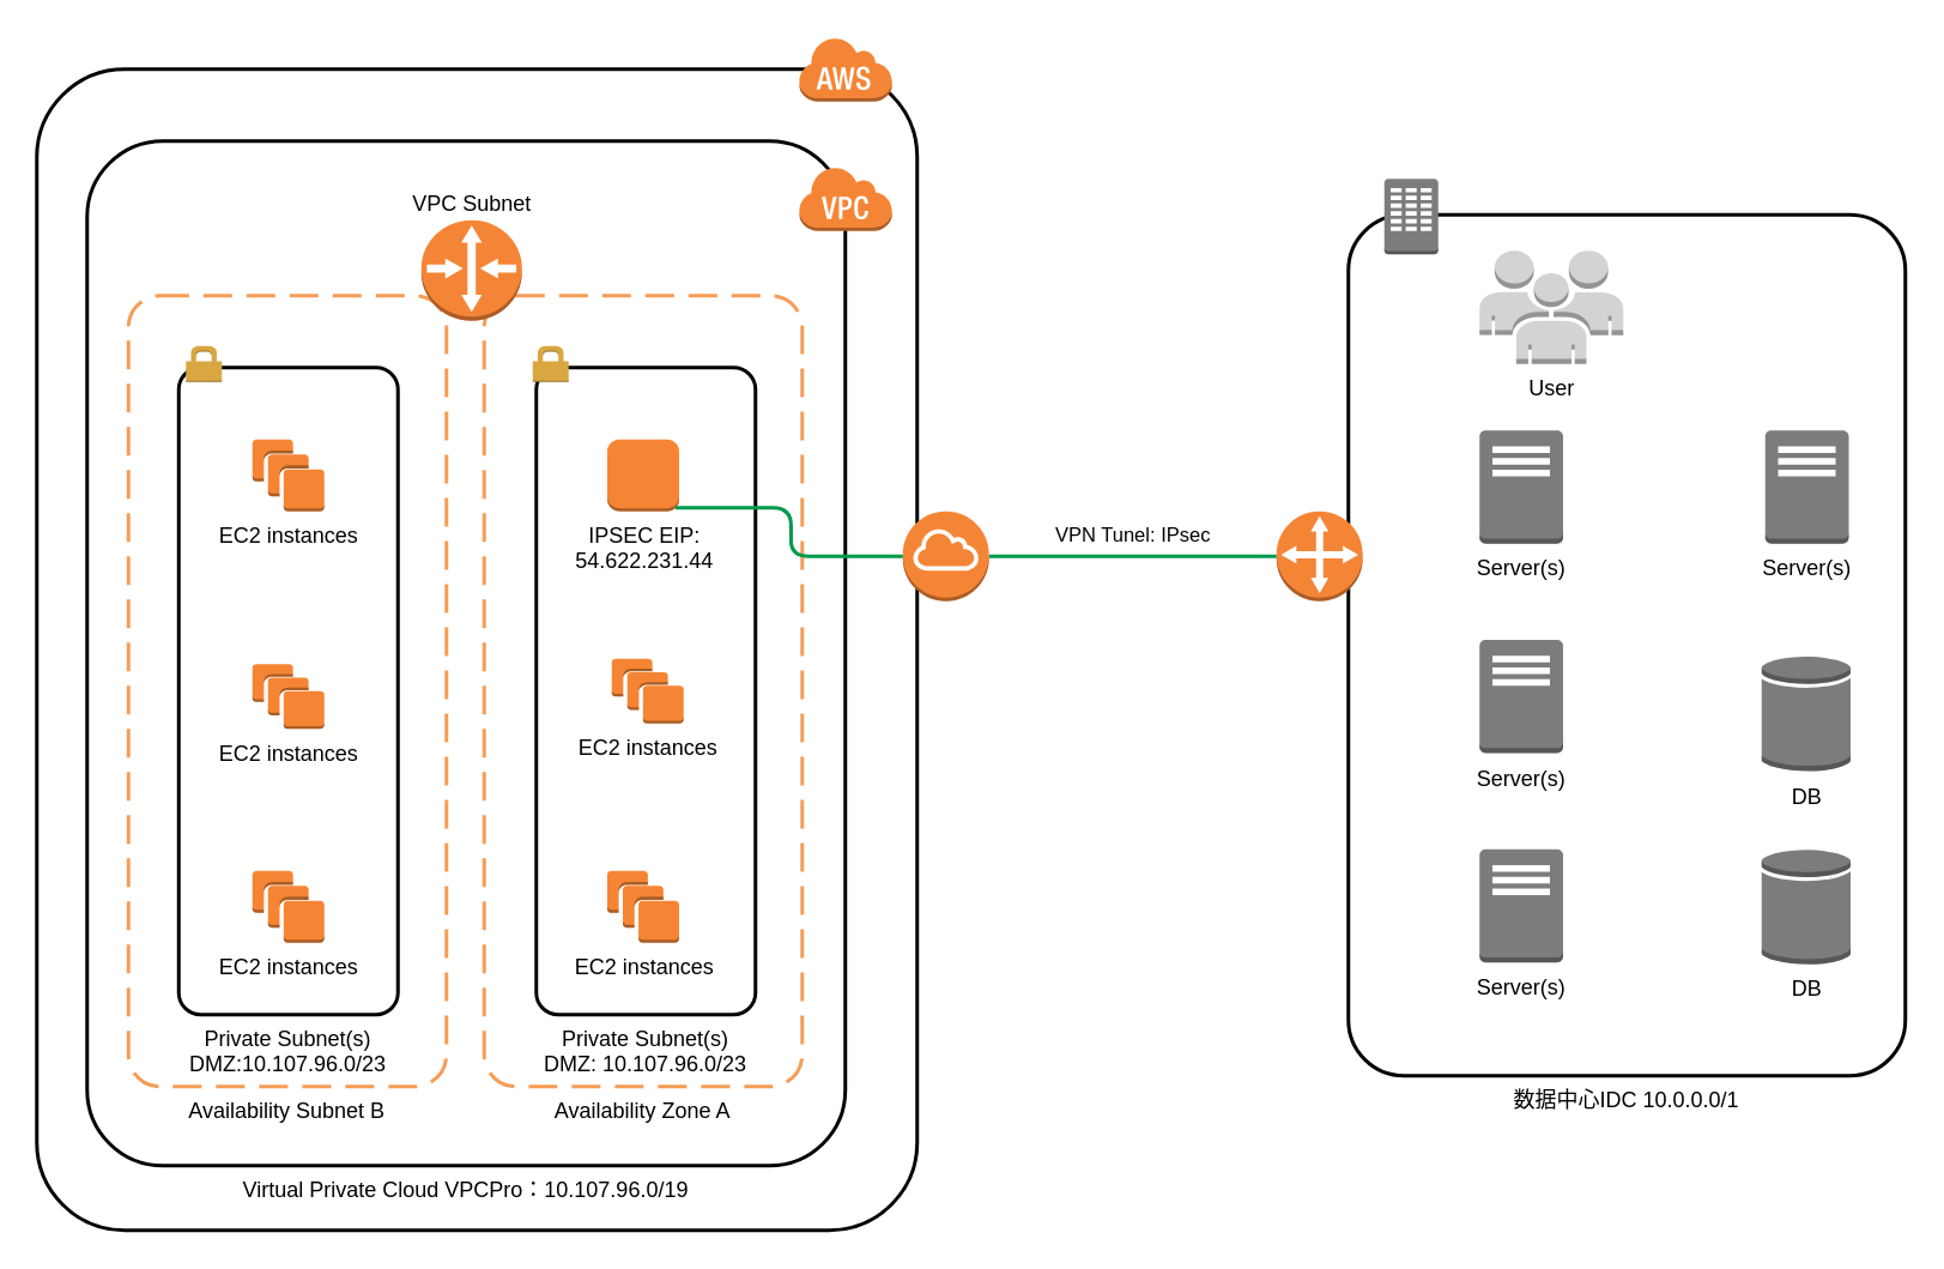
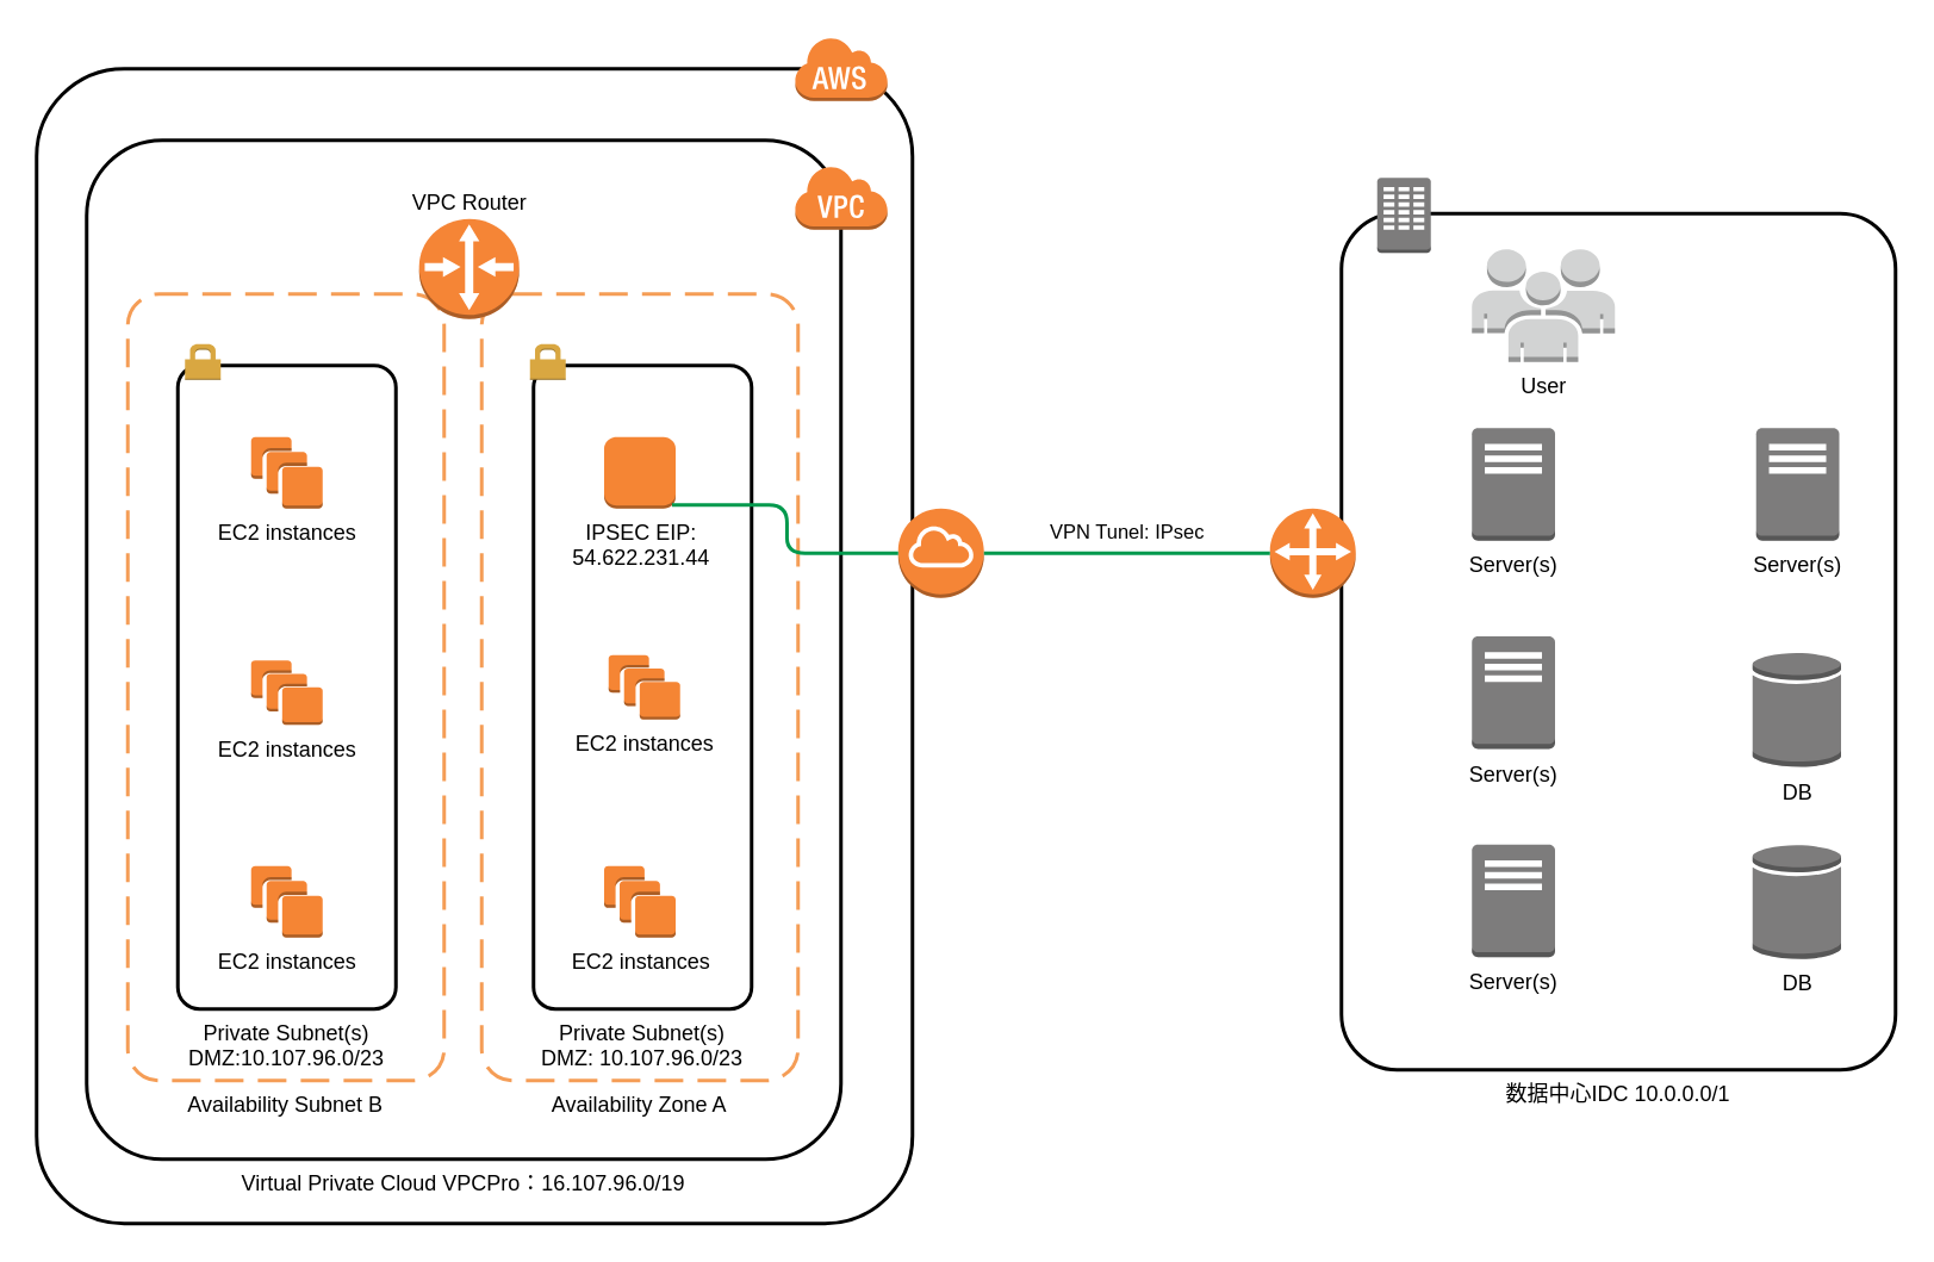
- <mxCell id="17" value="VPC Subnet" style="outlineConnect=0;dashed=0;verticalLabelPosition=top;verticalAlign=bottom;align=center;html=1;shape=mxgraph.aws3.router;fillColor=#F58536;gradientColor=none;labelPosition=center;" parent="1" vertex="1"><mxGeometry x="234" y="122" width="56" height="56" as="geometry" /></mxCell>
+ <mxCell id="17" value="VPC Router" style="outlineConnect=0;dashed=0;verticalLabelPosition=top;verticalAlign=bottom;align=center;html=1;shape=mxgraph.aws3.router;fillColor=#F58536;gradientColor=none;labelPosition=center;" parent="1" vertex="1"><mxGeometry x="234" y="122" width="56" height="56" as="geometry" /></mxCell>
- <mxCell id="4" value="Virtual Private Cloud VPCPro：10.107.96.0/19" style="rounded=1;arcSize=10;dashed=0;strokeColor=#000000;fillColor=none;gradientColor=none;strokeWidth=2;labelPosition=center;verticalLabelPosition=bottom;align=center;verticalAlign=top;" parent="1" vertex="1"><mxGeometry x="48" y="78" width="422" height="570" as="geometry" /></mxCell>
+ <mxCell id="4" value="Virtual Private Cloud VPCPro：16.107.96.0/19" style="rounded=1;arcSize=10;dashed=0;strokeColor=#000000;fillColor=none;gradientColor=none;strokeWidth=2;labelPosition=center;verticalLabelPosition=bottom;align=center;verticalAlign=top;" parent="1" vertex="1"><mxGeometry x="48" y="78" width="422" height="570" as="geometry" /></mxCell>
